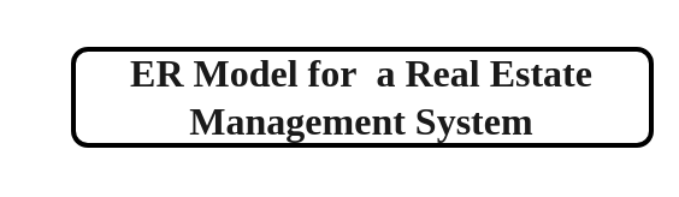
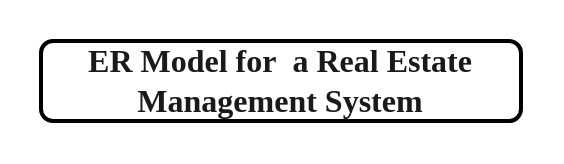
- <mxCell id="2" value="&lt;b&gt;&lt;font style=&quot;font-size: 16px;&quot; face=&quot;Times New Roman&quot; color=&quot;#1a1a1a&quot;&gt;ER Model for&amp;nbsp; a Real Estate Management System&lt;/font&gt;&lt;/b&gt;" style="text;align=center;html=1;verticalAlign=middle;whiteSpace=wrap;rounded=1;strokeColor=default;strokeWidth=2;" vertex="1" parent="1"><mxGeometry x="30" y="20" width="240" height="40" as="geometry" /></mxCell>
+ <mxCell id="2" value="&lt;b&gt;&lt;font style=&quot;font-size: 16px;&quot; face=&quot;Times New Roman&quot; color=&quot;#1a1a1a&quot;&gt;ER Model for&amp;nbsp; a Real Estate Management System&lt;/font&gt;&lt;/b&gt;" style="text;align=center;html=1;verticalAlign=middle;whiteSpace=wrap;rounded=1;strokeColor=default;strokeWidth=2;" vertex="1" parent="1"><mxGeometry x="20" y="20" width="240" height="40" as="geometry" /></mxCell>
